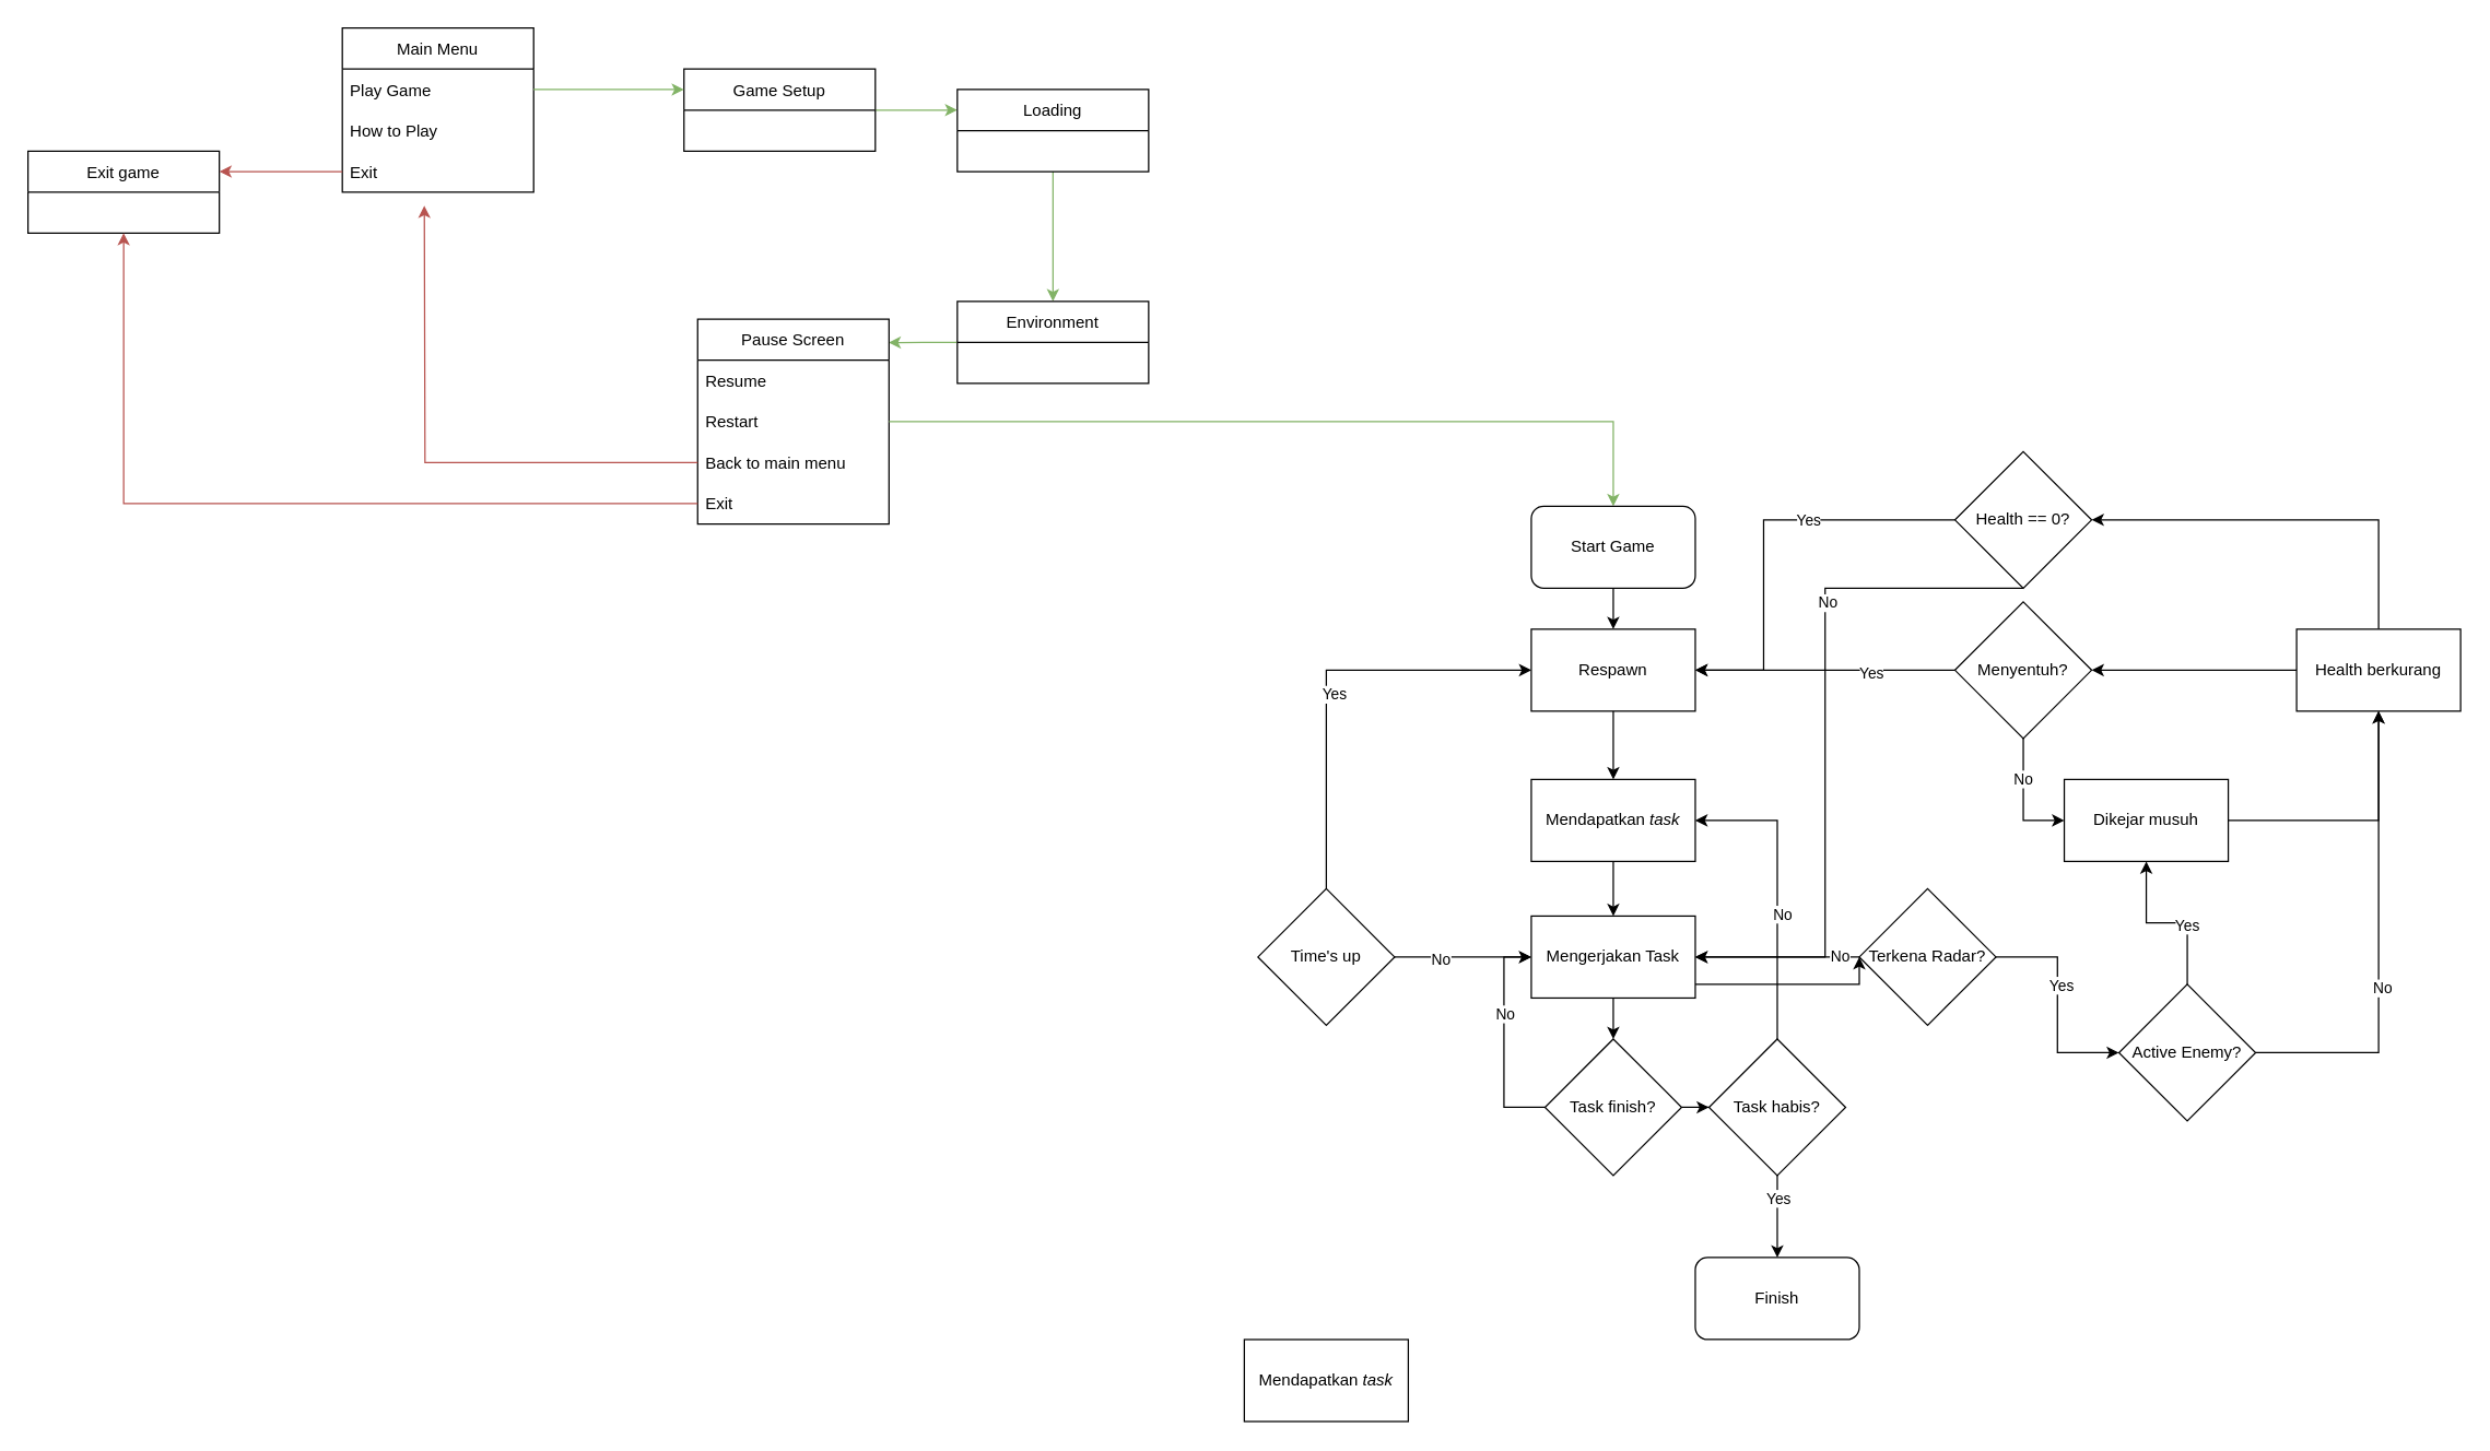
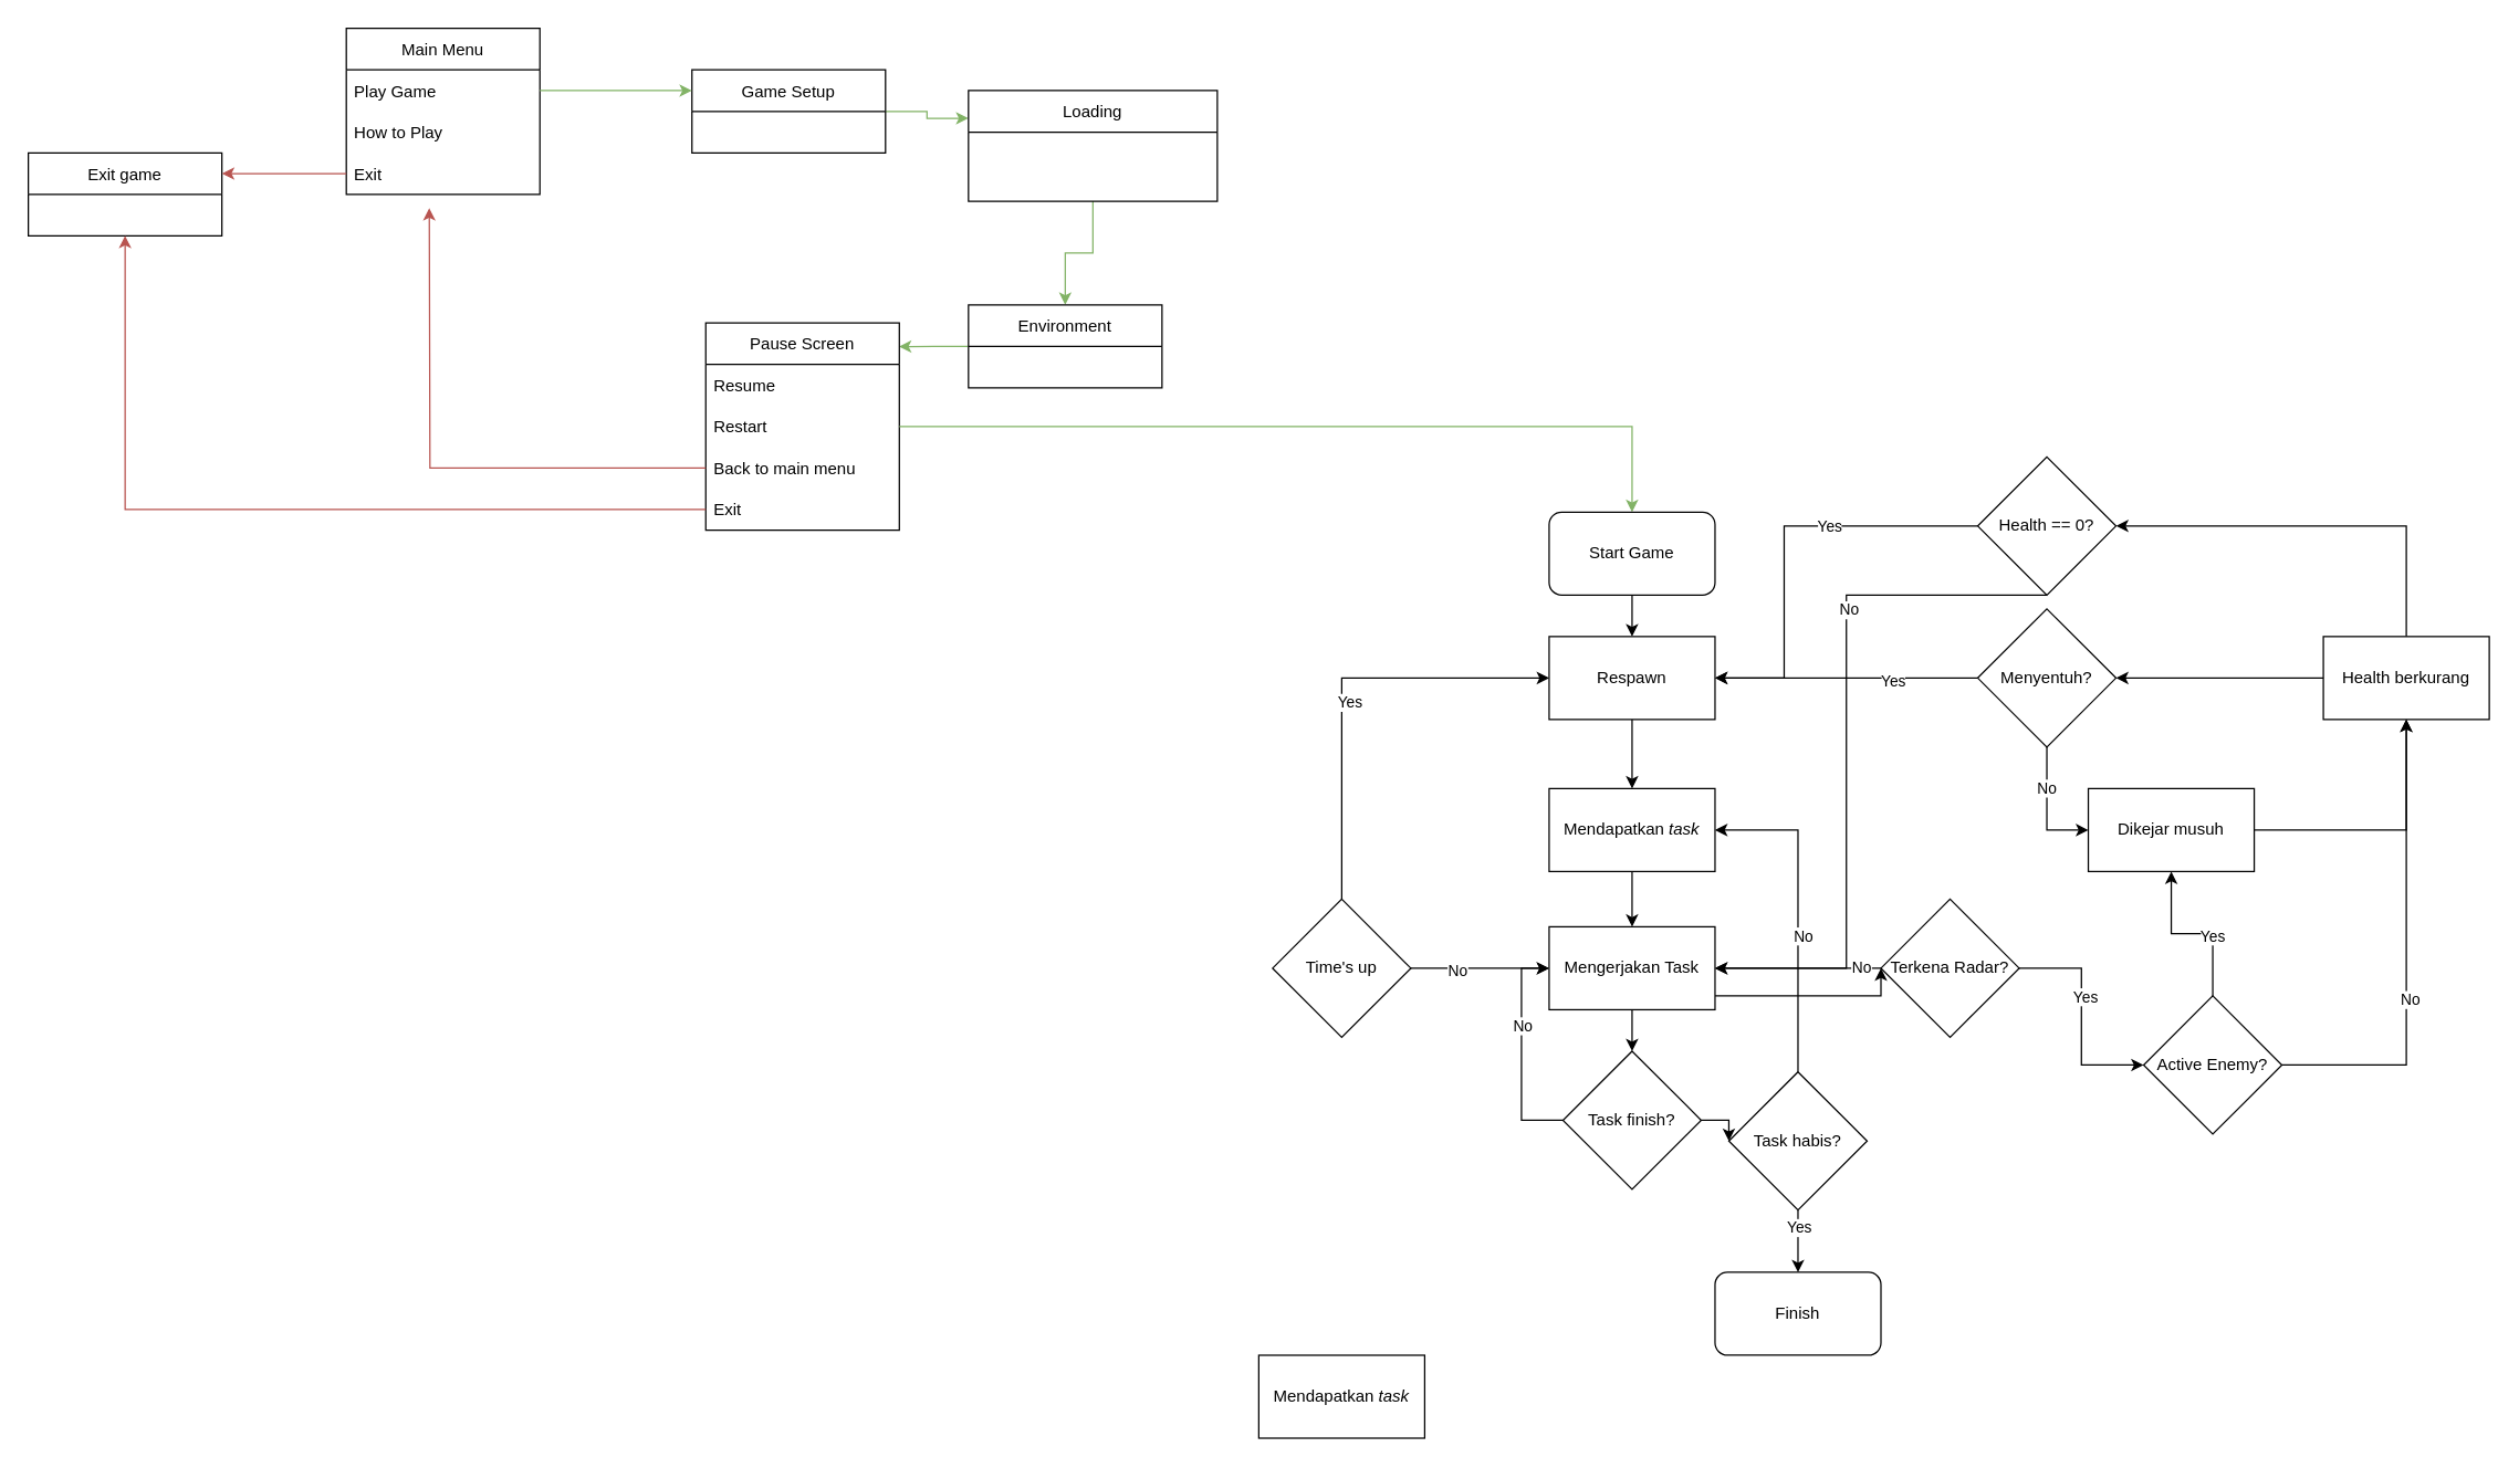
- <mxCell id="9" value="Loading" style="swimlane;fontStyle=0;childLayout=stackLayout;horizontal=1;startSize=30;horizontalStack=0;resizeParent=1;resizeParentMax=0;resizeLast=0;collapsible=1;marginBottom=0;" parent="1" vertex="1"><mxGeometry x="700" y="65" width="140" height="60" as="geometry" /></mxCell>
+ <mxCell id="9" value="Loading" style="swimlane;fontStyle=0;childLayout=stackLayout;horizontal=1;startSize=30;horizontalStack=0;resizeParent=1;resizeParentMax=0;resizeLast=0;collapsible=1;marginBottom=0;" parent="1" vertex="1"><mxGeometry x="700" y="65" width="180" height="80" as="geometry" /></mxCell>
- <mxCell id="72" value="Task habis?" style="rhombus;whiteSpace=wrap;html=1;" vertex="1" parent="1"><mxGeometry x="1250" y="760" width="100" height="100" as="geometry" /></mxCell>
+ <mxCell id="72" value="Task habis?" style="rhombus;whiteSpace=wrap;html=1;" vertex="1" parent="1"><mxGeometry x="1250" y="775" width="100" height="100" as="geometry" /></mxCell>
